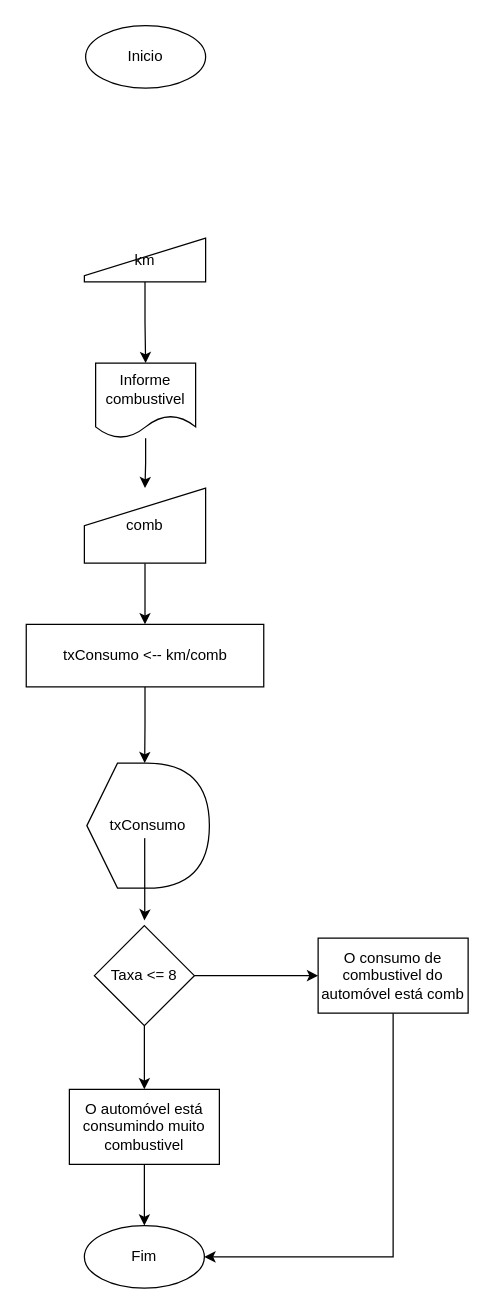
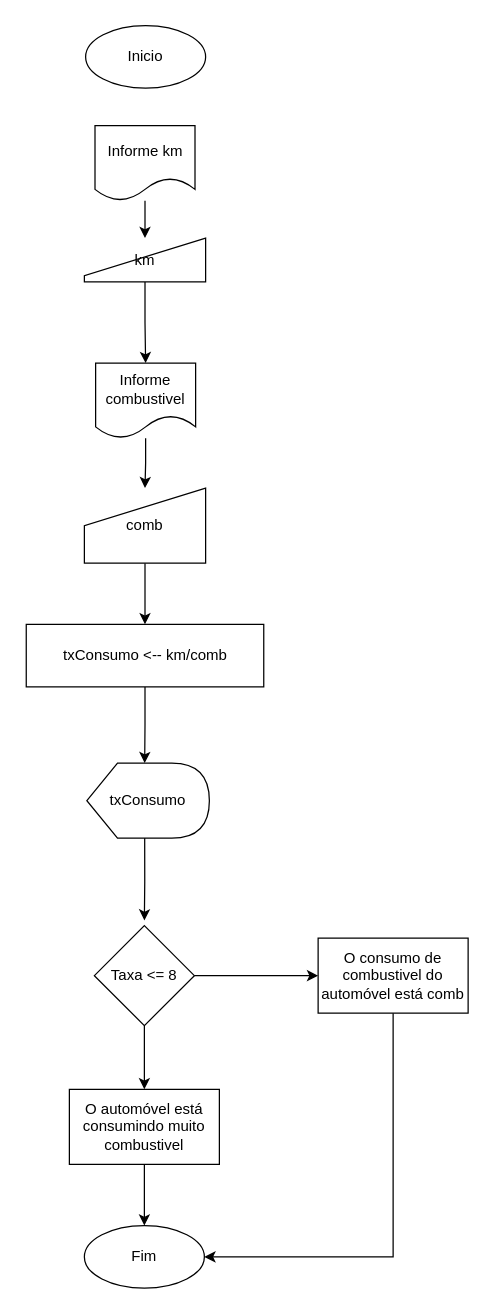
+ <mxCell id="7" value="Informe km" style="shape=document;whiteSpace=wrap;html=1;boundedLbl=1;" vertex="1" parent="1"><mxGeometry x="75.5" y="100" width="80" height="60" as="geometry" /></mxCell>
+ <mxCell id="6" style="edgeStyle=orthogonalEdgeStyle;rounded=0;orthogonalLoop=1;jettySize=auto;html=1;entryX=0.5;entryY=0;entryDx=0;entryDy=0;" edge="1" parent="1" source="7" target="4"><mxGeometry relative="1" as="geometry" /></mxCell>
- <mxCell id="8" value="txConsumo" style="shape=display;whiteSpace=wrap;html=1;" vertex="1" parent="1"><mxGeometry x="69" y="610" width="98" height="100" as="geometry" /></mxCell>
+ <mxCell id="8" value="txConsumo" style="shape=display;whiteSpace=wrap;html=1;" vertex="1" parent="1"><mxGeometry x="69" y="610" width="98" height="60" as="geometry" /></mxCell>
